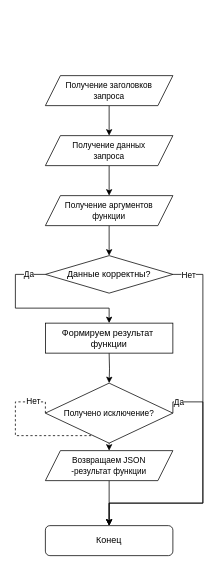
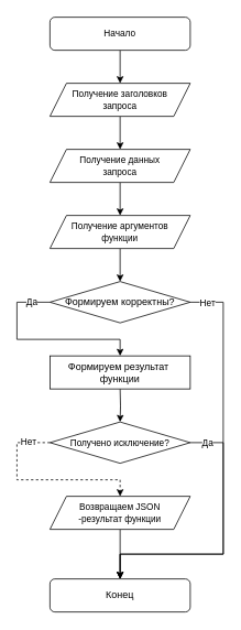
+ <mxCell id="3" value="&lt;font style=&quot;font-size: 11px&quot;&gt;Начало&lt;/font&gt;" style="rounded=1;whiteSpace=wrap;html=1;fontSize=12;glass=0;strokeWidth=1;shadow=0;" vertex="1" parent="1"><mxGeometry x="60" y="20" width="170" height="40" as="geometry" /></mxCell>
+ <mxCell id="2" style="edgeStyle=orthogonalEdgeStyle;rounded=0;orthogonalLoop=1;jettySize=auto;html=1;exitX=0.5;exitY=1;exitDx=0;exitDy=0;entryX=0.5;entryY=0;entryDx=0;entryDy=0;fontSize=11;" edge="1" parent="1" source="3" target="5"><mxGeometry relative="1" as="geometry" /></mxCell>
- <mxCell id="17" value="Данные корректны?" style="rhombus;whiteSpace=wrap;html=1;fontFamily=Helvetica;fontSize=12;" vertex="1" parent="1"><mxGeometry x="60" y="340" width="170" height="50" as="geometry" /></mxCell>
+ <mxCell id="17" value="Формируем корректны?" style="rhombus;whiteSpace=wrap;html=1;fontFamily=Helvetica;fontSize=12;" vertex="1" parent="1"><mxGeometry x="60" y="340" width="170" height="50" as="geometry" /></mxCell>
- <mxCell id="11" value="&lt;span style=&quot;font-size: 11px;&quot;&gt;Получено исключение?&lt;/span&gt;" style="rhombus;whiteSpace=wrap;html=1;fontFamily=Helvetica;fontSize=12;" vertex="1" parent="1"><mxGeometry x="60" y="510" width="170" height="80" as="geometry" /></mxCell>
+ <mxCell id="11" value="&lt;span style=&quot;font-size: 11px;&quot;&gt;Получено исключение?&lt;/span&gt;" style="rhombus;whiteSpace=wrap;html=1;fontFamily=Helvetica;fontSize=12;" vertex="1" parent="1"><mxGeometry x="60" y="510" width="170" height="50" as="geometry" /></mxCell>
